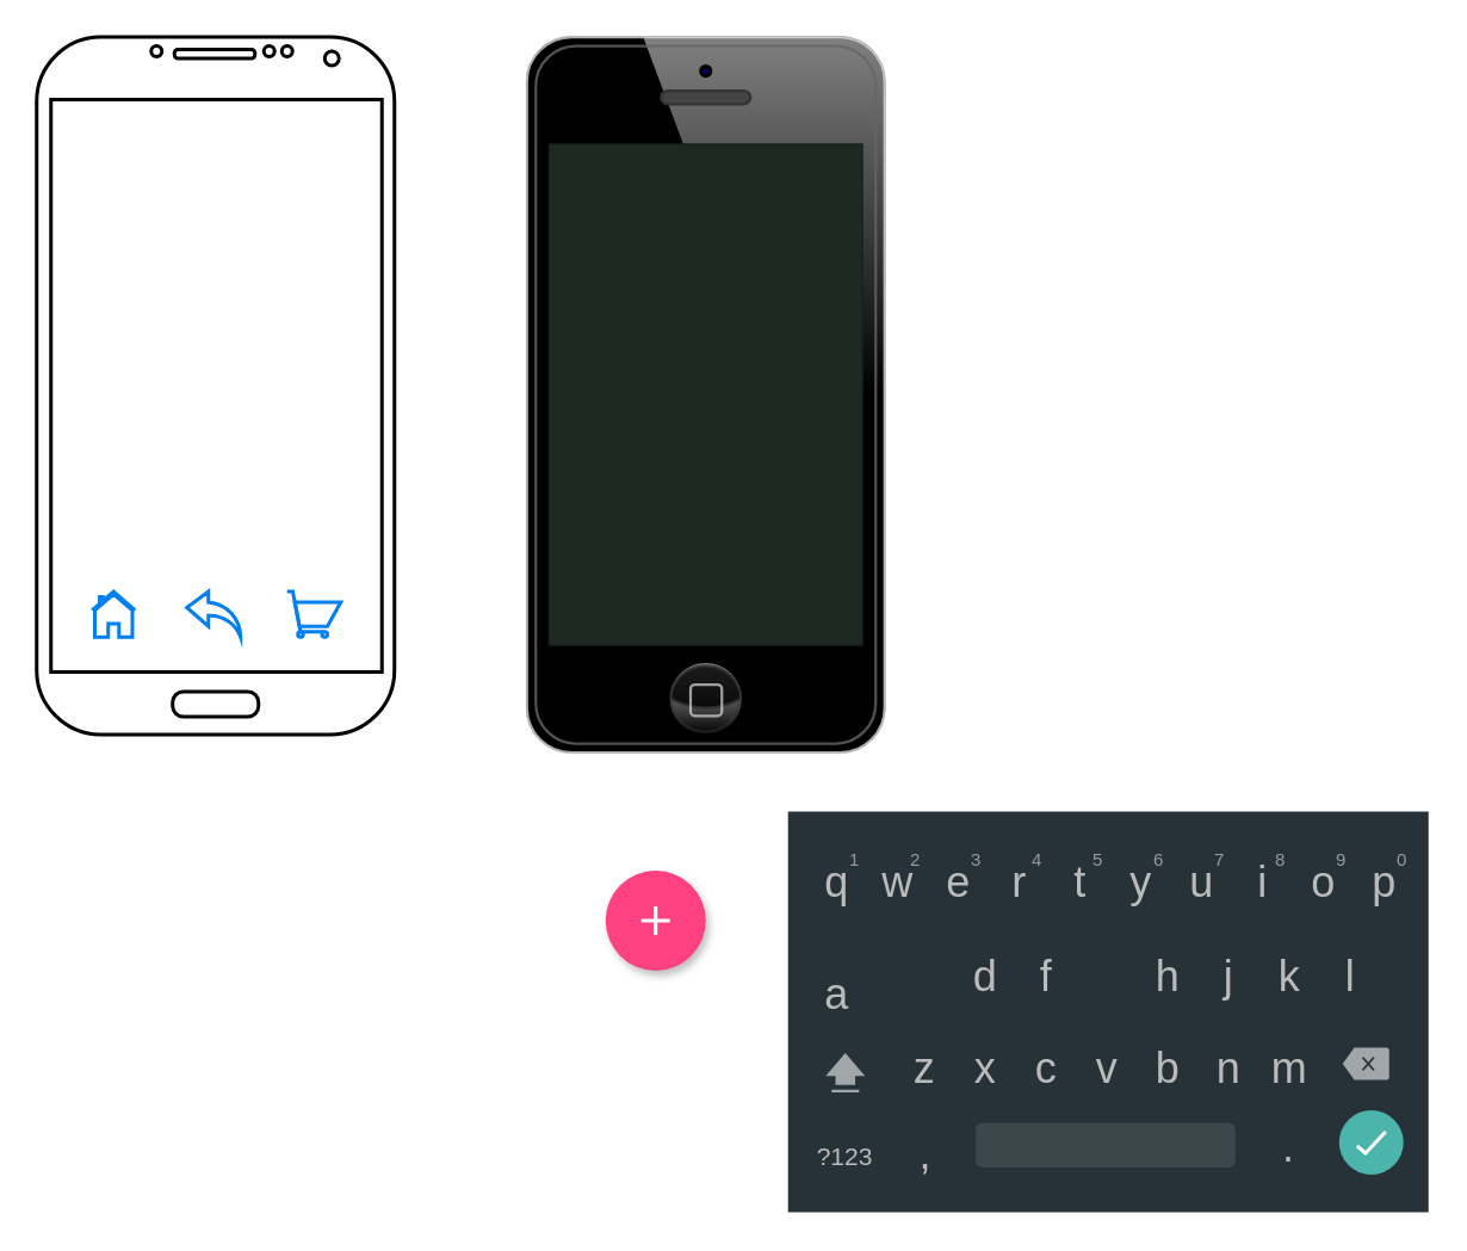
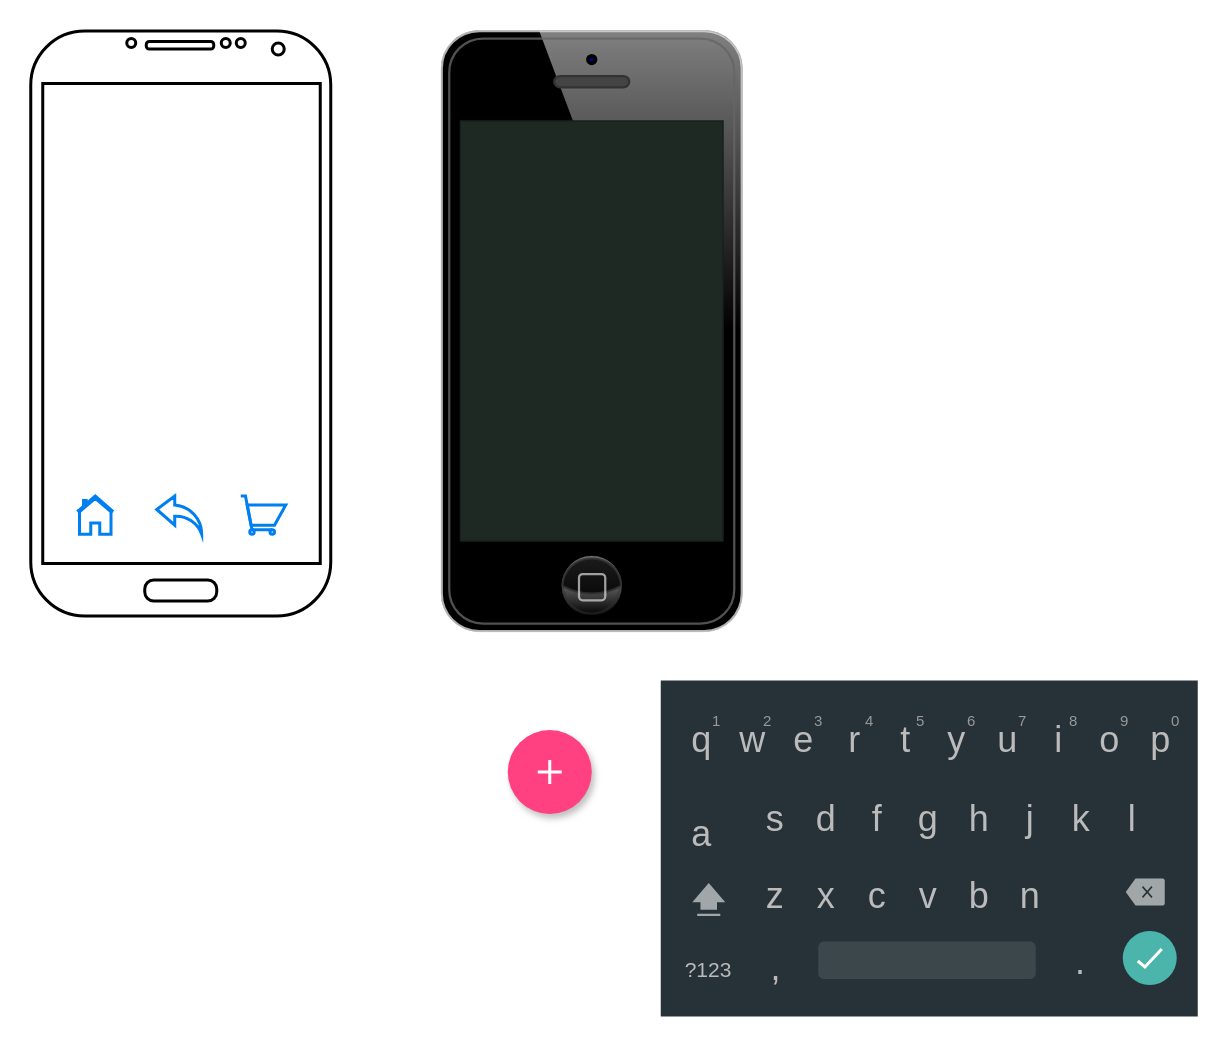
+ <mxCell id="21" value="s" style="text;fontColor=#bbbbbb;fontSize=24;verticalAlign=middle;align=center;html=1;spacingBottom=-6;" vertex="1" parent="9"><mxGeometry x="61" y="75" width="30" height="30" as="geometry" /></mxCell>
+ <mxCell id="24" value="g" style="text;fontColor=#bbbbbb;fontSize=24;verticalAlign=middle;align=center;html=1;spacingBottom=-6;" vertex="1" parent="9"><mxGeometry x="163" y="75" width="30" height="30" as="geometry" /></mxCell>
- <mxCell id="35" value="m" style="text;fontColor=#bbbbbb;fontSize=24;verticalAlign=middle;align=center;html=1;spacingBottom=-6;" vertex="1" parent="9"><mxGeometry x="265" y="126" width="30" height="30" as="geometry" /></mxCell>
